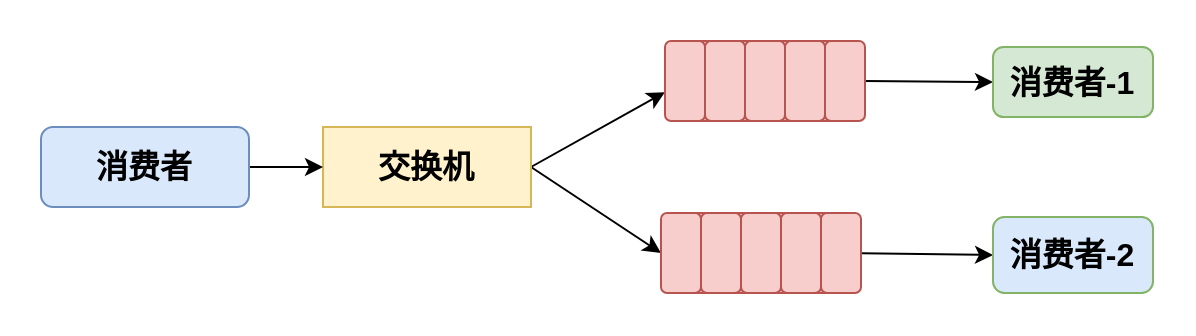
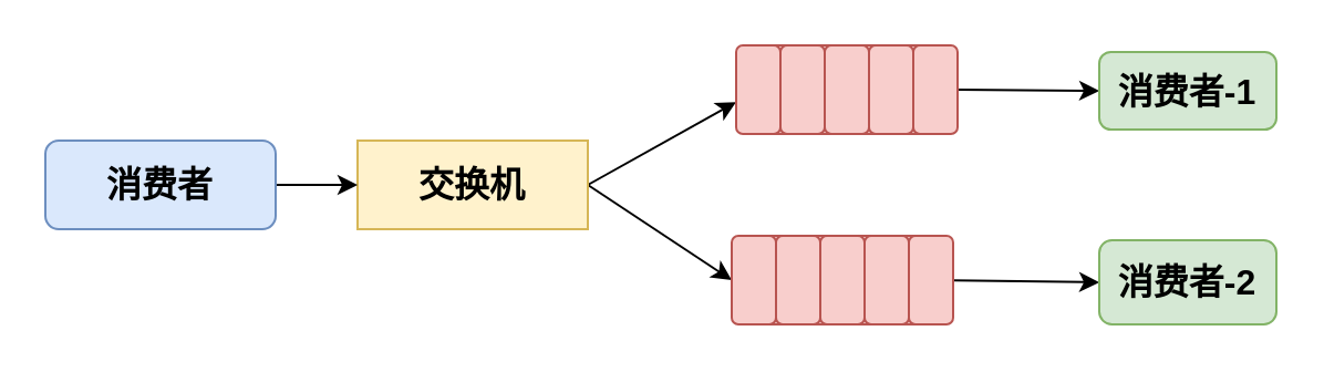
- <mxCell id="14" value="消费者-2" style="whiteSpace=wrap;html=1;rounded=1;fontSize=16;fontStyle=1;strokeColor=#82b366;fillColor=#dae8fc;" parent="1" vertex="1"><mxGeometry x="496" y="108" width="80" height="38" as="geometry" /></mxCell>
+ <mxCell id="14" value="消费者-2" style="whiteSpace=wrap;html=1;rounded=1;fontSize=16;fontStyle=1;strokeColor=#82b366;fillColor=#d5e8d4;" parent="1" vertex="1"><mxGeometry x="496" y="108" width="80" height="38" as="geometry" /></mxCell>
